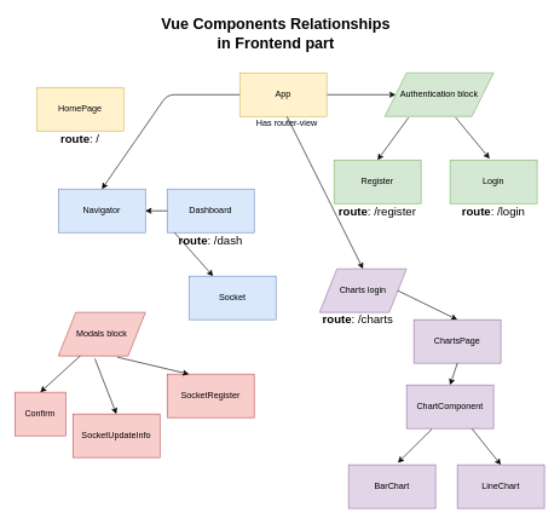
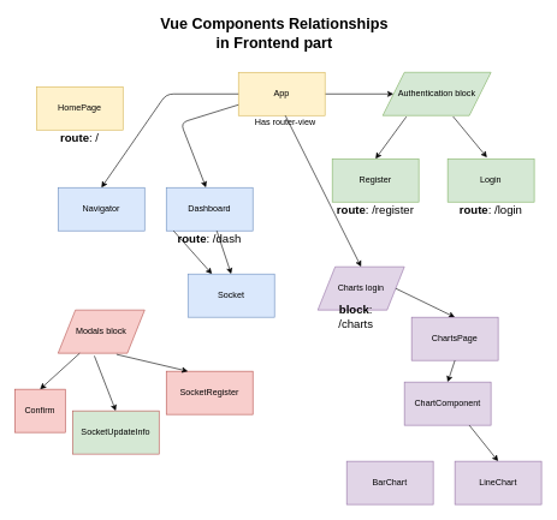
+ <mxCell id="8" value="" style="endArrow=classic;html=1;exitX=0;exitY=0.75;exitDx=0;exitDy=0;entryX=0.459;entryY=-0.002;entryDx=0;entryDy=0;entryPerimeter=0;" edge="1" parent="1" source="3" target="19"><mxGeometry width="50" height="50" relative="1" as="geometry"><mxPoint x="250" y="270" as="sourcePoint" /><mxPoint x="270" y="260" as="targetPoint" /><Array as="points"><mxPoint x="250" y="170" /></Array></mxGeometry></mxCell>
- <mxCell id="36" value="" style="endArrow=classic;html=1;" edge="1" parent="1" source="19" target="7"><mxGeometry width="50" height="50" relative="1" as="geometry"><mxPoint x="320" y="440" as="sourcePoint" /><mxPoint x="330" y="390" as="targetPoint" /></mxGeometry></mxCell>
+ <mxCell id="36" value="" style="endArrow=classic;html=1;entryX=0.5;entryY=0;entryDx=0;entryDy=0;" edge="1" parent="1" source="19" target="37"><mxGeometry width="50" height="50" relative="1" as="geometry"><mxPoint x="320" y="440" as="sourcePoint" /><mxPoint x="330" y="390" as="targetPoint" /></mxGeometry></mxCell>
- <mxCell id="35" value="&lt;font style=&quot;font-size: 16px&quot;&gt;&lt;b&gt;route&lt;/b&gt;: /charts&lt;/font&gt;" style="text;html=1;strokeColor=none;fillColor=none;align=center;verticalAlign=middle;whiteSpace=wrap;rounded=0;" vertex="1" parent="33"><mxGeometry x="3" y="60" width="100" height="20" as="geometry" /></mxCell>
+ <mxCell id="35" value="&lt;font style=&quot;font-size: 16px&quot;&gt;&lt;b&gt;block&lt;/b&gt;: /charts&lt;/font&gt;" style="text;html=1;strokeColor=none;fillColor=none;align=center;verticalAlign=middle;whiteSpace=wrap;rounded=0;" vertex="1" parent="33"><mxGeometry x="3" y="60" width="100" height="20" as="geometry" /></mxCell>
- <mxCell id="28" value="SocketUpdateInfo" style="rounded=0;whiteSpace=wrap;html=1;fillColor=#f8cecc;strokeColor=#b85450;" vertex="1" parent="1"><mxGeometry x="100" y="570" width="120" height="60" as="geometry" /></mxCell>
+ <mxCell id="28" value="SocketUpdateInfo" style="rounded=0;whiteSpace=wrap;html=1;fillColor=#d5e8d4;strokeColor=#b85450;" vertex="1" parent="1"><mxGeometry x="100" y="570" width="120" height="60" as="geometry" /></mxCell>
- <mxCell id="42" value="" style="endArrow=classic;html=1;exitX=0.29;exitY=1.015;exitDx=0;exitDy=0;exitPerimeter=0;entryX=0.567;entryY=-0.048;entryDx=0;entryDy=0;entryPerimeter=0;" edge="1" parent="1" source="41" target="44"><mxGeometry width="50" height="50" relative="1" as="geometry"><mxPoint x="540" y="690" as="sourcePoint" /><mxPoint x="590" y="640" as="targetPoint" /></mxGeometry></mxCell>
